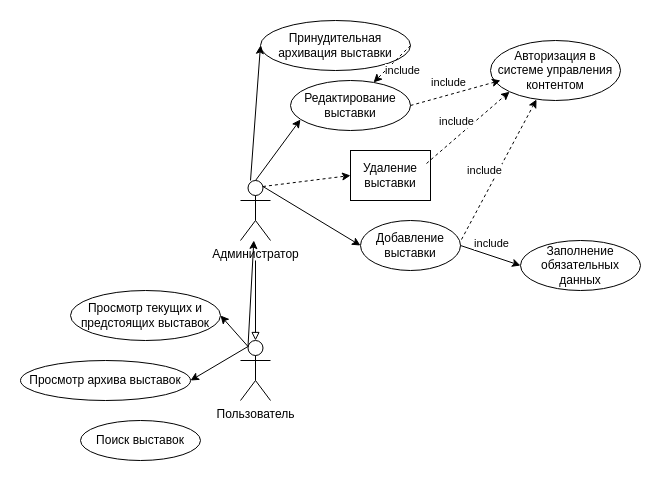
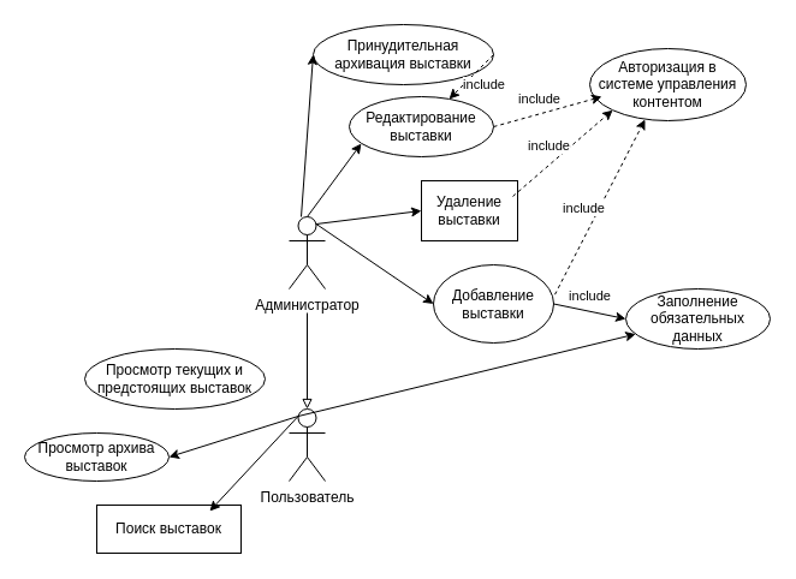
- <mxCell id="7" value="" style="endArrow=classic;html=1;rounded=0;exitX=0.75;exitY=0.1;exitDx=0;exitDy=0;exitPerimeter=0;entryX=0;entryY=0.5;entryDx=0;entryDy=0;dashed=1;" edge="1" parent="1" source="2" target="8"><mxGeometry width="50" height="50" relative="1" as="geometry"><mxPoint x="350" y="240" as="sourcePoint" /><mxPoint x="320" y="210" as="targetPoint" /></mxGeometry></mxCell>
+ <mxCell id="7" value="" style="endArrow=classic;html=1;rounded=0;exitX=0.75;exitY=0.1;exitDx=0;exitDy=0;exitPerimeter=0;entryX=0;entryY=0.5;entryDx=0;entryDy=0;" edge="1" parent="1" source="2" target="8"><mxGeometry width="50" height="50" relative="1" as="geometry"><mxPoint x="350" y="240" as="sourcePoint" /><mxPoint x="320" y="210" as="targetPoint" /></mxGeometry></mxCell>
- <mxCell id="5" value="Добавление выставки" style="ellipse;whiteSpace=wrap;html=1;" vertex="1" parent="1"><mxGeometry x="360" y="220" width="100" height="50" as="geometry" /></mxCell>
+ <mxCell id="5" value="Добавление выставки" style="ellipse;whiteSpace=wrap;html=1;" vertex="1" parent="1"><mxGeometry x="360" y="220" width="100" height="65" as="geometry" /></mxCell>
- <mxCell id="23" value="" style="endArrow=classic;html=1;rounded=0;exitX=0.25;exitY=0.1;exitDx=0;exitDy=0;exitPerimeter=0;" edge="1" parent="1" source="3" target="2"><mxGeometry width="50" height="50" relative="1" as="geometry"><mxPoint x="210" y="500" as="sourcePoint" /><mxPoint x="260" y="450" as="targetPoint" /></mxGeometry></mxCell>
+ <mxCell id="23" value="" style="endArrow=classic;html=1;rounded=0;exitX=0.25;exitY=0.1;exitDx=0;exitDy=0;exitPerimeter=0;entryX=0.783;entryY=0.125;entryDx=0;entryDy=0;entryPerimeter=0;" edge="1" parent="1" source="3" target="22"><mxGeometry width="50" height="50" relative="1" as="geometry"><mxPoint x="210" y="500" as="sourcePoint" /><mxPoint x="260" y="450" as="targetPoint" /></mxGeometry></mxCell>
- <mxCell id="19" value="" style="endArrow=classic;html=1;rounded=0;exitX=0.25;exitY=0.1;exitDx=0;exitDy=0;exitPerimeter=0;entryX=1;entryY=0.5;entryDx=0;entryDy=0;" edge="1" parent="1" source="3" target="18"><mxGeometry width="50" height="50" relative="1" as="geometry"><mxPoint x="140" y="410" as="sourcePoint" /><mxPoint x="190" y="360" as="targetPoint" /></mxGeometry></mxCell>
+ <mxCell id="19" value="" style="endArrow=classic;html=1;rounded=0;exitX=0.25;exitY=0.1;exitDx=0;exitDy=0;exitPerimeter=0;" edge="1" parent="1" source="3" target="24"><mxGeometry width="50" height="50" relative="1" as="geometry"><mxPoint x="140" y="410" as="sourcePoint" /><mxPoint x="190" y="360" as="targetPoint" /></mxGeometry></mxCell>
- <mxCell id="20" value="Просмотр архива выставок" style="ellipse;whiteSpace=wrap;html=1;" vertex="1" parent="1"><mxGeometry x="20" y="360" width="170" height="40" as="geometry" /></mxCell>
+ <mxCell id="20" value="Просмотр архива выставок" style="ellipse;whiteSpace=wrap;html=1;" vertex="1" parent="1"><mxGeometry x="20" y="360" width="120" height="40" as="geometry" /></mxCell>
- <mxCell id="22" value="Поиск выставок" style="ellipse;whiteSpace=wrap;html=1;" vertex="1" parent="1"><mxGeometry x="80" y="420" width="120" height="40" as="geometry" /></mxCell>
+ <mxCell id="22" value="Поиск выставок" style="whiteSpace=wrap;html=1;rounded=0;" vertex="1" parent="1"><mxGeometry x="80" y="420" width="120" height="40" as="geometry" /></mxCell>
